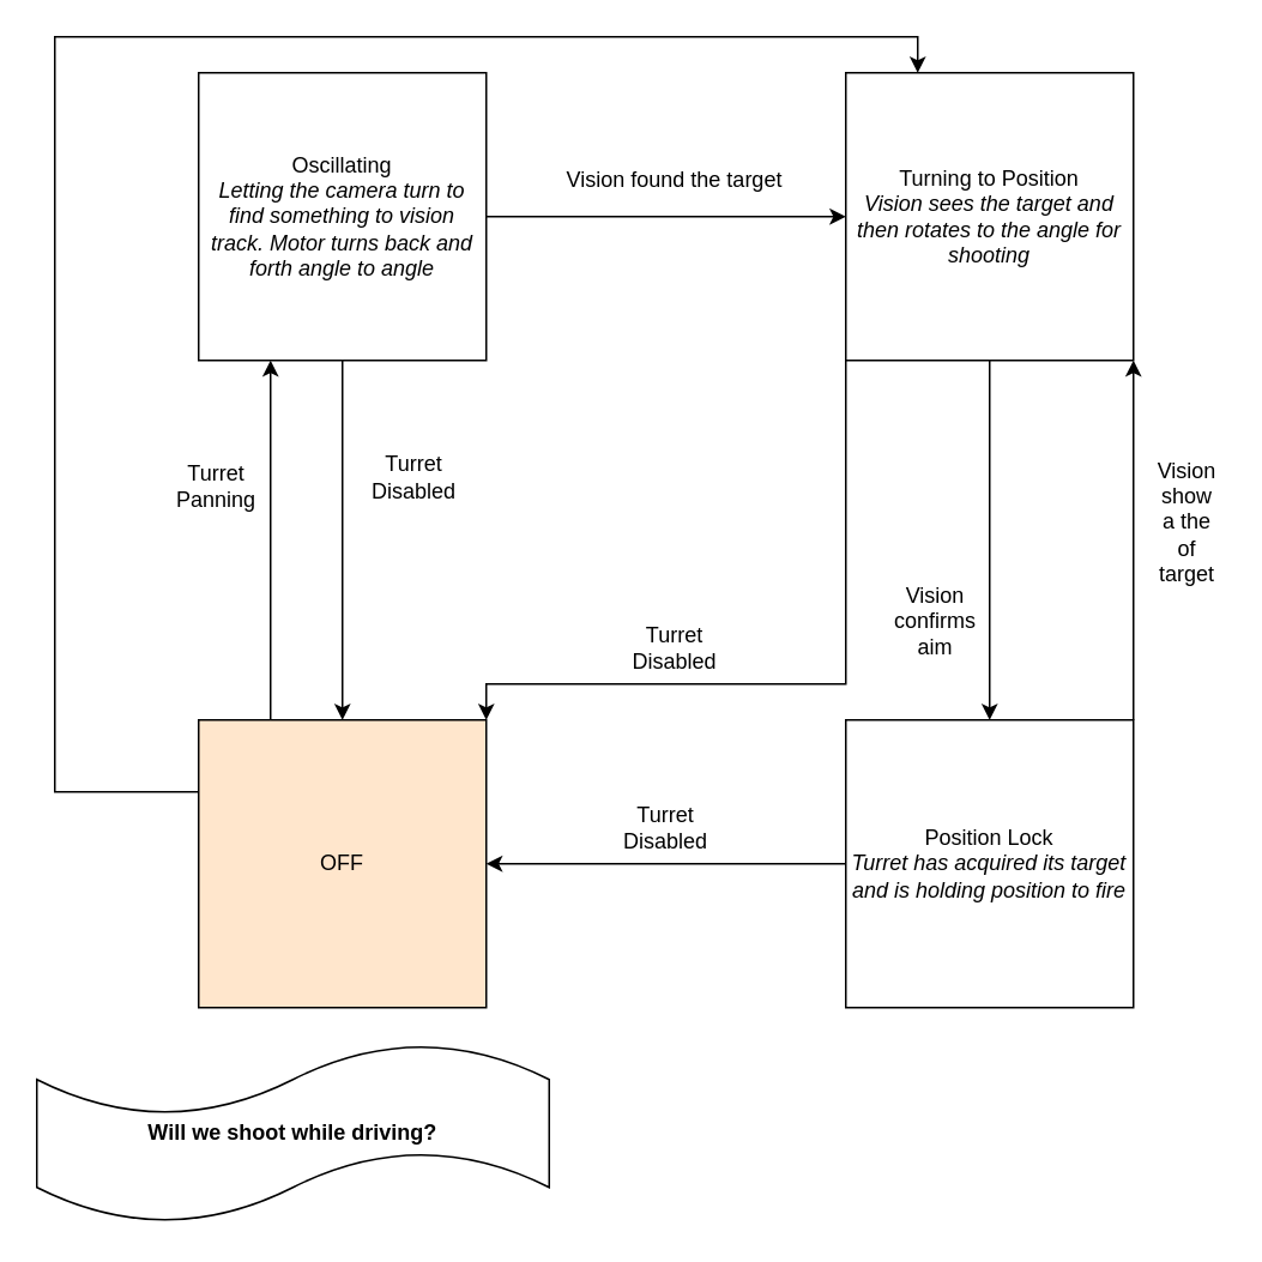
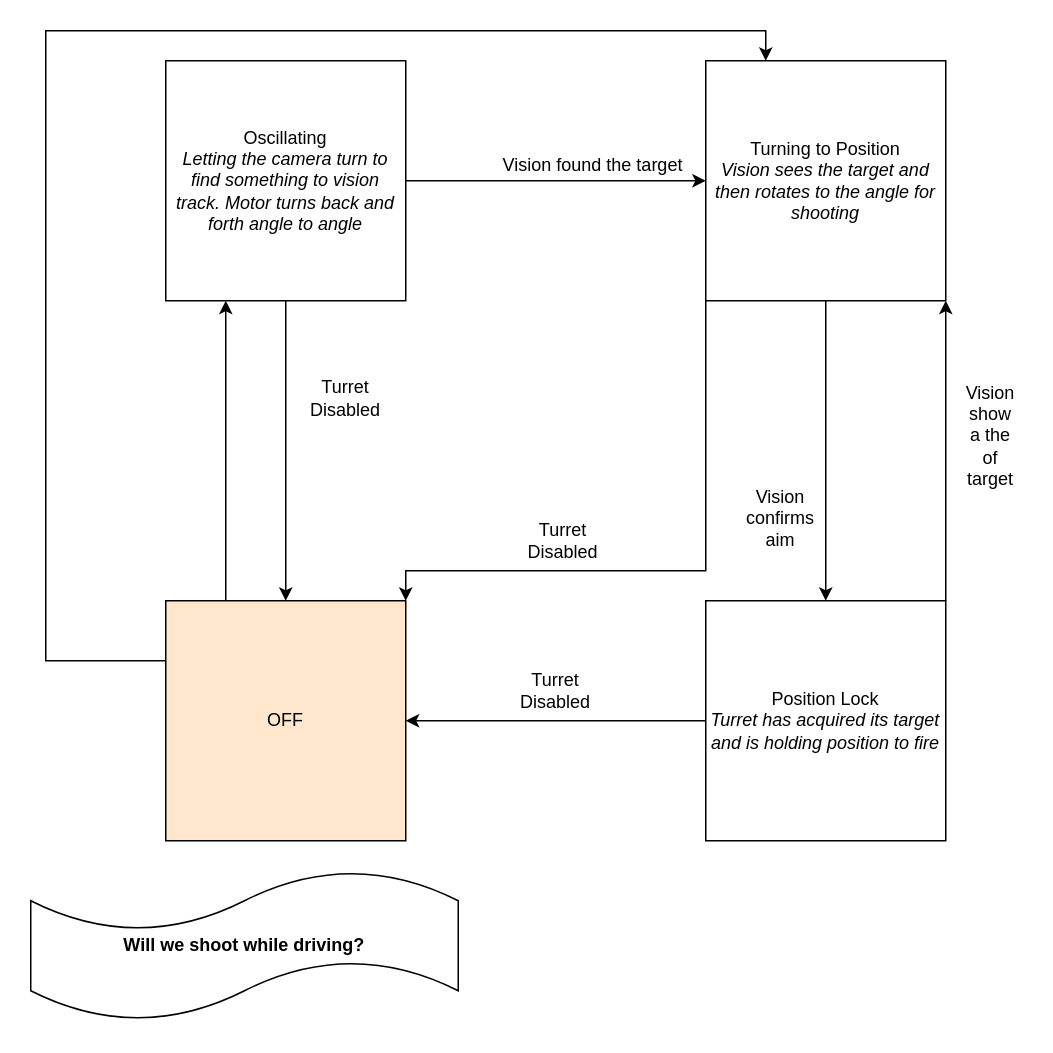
- <mxCell id="18" value="&lt;div&gt;Vision found the target&lt;/div&gt;" style="text;html=1;strokeColor=none;fillColor=none;align=center;verticalAlign=middle;whiteSpace=wrap;rounded=0;" vertex="1" parent="1"><mxGeometry x="310" y="90" width="130" height="20" as="geometry" /></mxCell>
+ <mxCell id="18" value="&lt;div&gt;Vision found the target&lt;/div&gt;" style="text;html=1;strokeColor=none;fillColor=none;align=center;verticalAlign=middle;whiteSpace=wrap;rounded=0;" vertex="1" parent="1"><mxGeometry x="330" y="100" width="130" height="20" as="geometry" /></mxCell>
- <mxCell id="15" value="Turret Panning" style="text;html=1;strokeColor=none;fillColor=none;align=center;verticalAlign=middle;whiteSpace=wrap;rounded=0;" vertex="1" parent="1"><mxGeometry x="100" y="260" width="40" height="20" as="geometry" /></mxCell>
